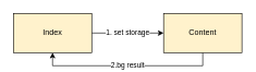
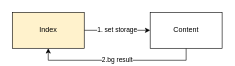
- <mxCell id="5" value="Content" style="rounded=0;whiteSpace=wrap;html=1;fillColor=#fff2cc;" vertex="1" parent="1"><mxGeometry x="250" y="20" width="120" height="60" as="geometry" /></mxCell>
+ <mxCell id="5" value="Content" style="rounded=0;whiteSpace=wrap;html=1;" vertex="1" parent="1"><mxGeometry x="250" y="20" width="120" height="60" as="geometry" /></mxCell>
